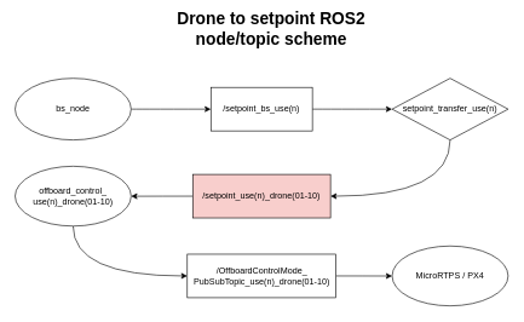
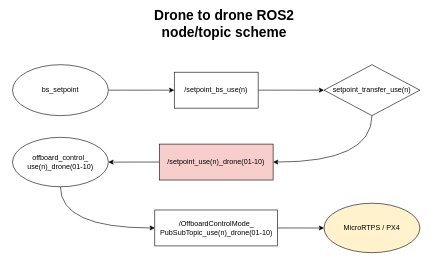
- <mxCell id="15" value="&lt;font style=&quot;font-size: 23px&quot;&gt;&lt;b&gt;Drone to setpoint ROS2 node/topic scheme&lt;/b&gt;&lt;/font&gt;" style="text;html=1;strokeColor=none;fillColor=none;align=center;verticalAlign=middle;whiteSpace=wrap;rounded=0;" vertex="1" parent="1"><mxGeometry x="202" y="20" width="342.5" height="40" as="geometry" /></mxCell>
+ <mxCell id="15" value="&lt;font style=&quot;font-size: 23px&quot;&gt;&lt;b&gt;Drone to drone ROS2 node/topic scheme&lt;/b&gt;&lt;/font&gt;" style="text;html=1;strokeColor=none;fillColor=none;align=center;verticalAlign=middle;whiteSpace=wrap;rounded=0;" vertex="1" parent="1"><mxGeometry x="202" y="20" width="342.5" height="40" as="geometry" /></mxCell>
- <mxCell id="3" value="&lt;div&gt;bs_node&lt;/div&gt;" style="ellipse;whiteSpace=wrap;html=1;" vertex="1" parent="1"><mxGeometry x="20" y="107.5" width="160" height="85" as="geometry" /></mxCell>
+ <mxCell id="3" value="&lt;div&gt;bs_setpoint&lt;/div&gt;" style="ellipse;whiteSpace=wrap;html=1;" vertex="1" parent="1"><mxGeometry x="20" y="107.5" width="160" height="85" as="geometry" /></mxCell>
- <mxCell id="14" value="MicroRTPS / PX4" style="ellipse;whiteSpace=wrap;html=1;" vertex="1" parent="1"><mxGeometry x="540" y="338.75" width="160" height="82.5" as="geometry" /></mxCell>
+ <mxCell id="14" value="MicroRTPS / PX4" style="ellipse;whiteSpace=wrap;html=1;fillColor=#fff2cc;" vertex="1" parent="1"><mxGeometry x="540" y="338.75" width="160" height="82.5" as="geometry" /></mxCell>
